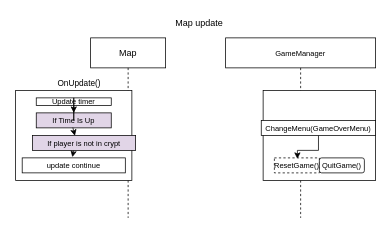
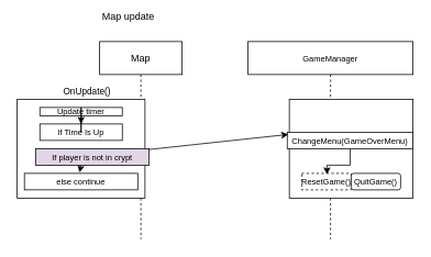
- <mxCell id="16" value="Map update" style="text;html=1;strokeColor=none;fillColor=none;align=center;verticalAlign=middle;whiteSpace=wrap;rounded=0;" vertex="1" parent="1"><mxGeometry x="190" y="20" width="150" height="20" as="geometry" /></mxCell>
+ <mxCell id="16" value="Map update" style="text;html=1;strokeColor=none;fillColor=none;align=center;verticalAlign=middle;whiteSpace=wrap;rounded=0;" vertex="1" parent="1"><mxGeometry x="80" y="10" width="150" height="20" as="geometry" /></mxCell>
- <mxCell id="6" value="If Time Is Up" style="points=[];perimeter=orthogonalPerimeter;rounded=0;shadow=0;strokeWidth=1;fontSize=10;fillColor=#e1d5e7;" vertex="1" parent="2"><mxGeometry x="-72.5" y="100" width="100" height="20" as="geometry" /></mxCell>
+ <mxCell id="6" value="If Time Is Up" style="points=[];perimeter=orthogonalPerimeter;rounded=0;shadow=0;strokeWidth=1;fontSize=10;" vertex="1" parent="2"><mxGeometry x="-72.5" y="100" width="100" height="20" as="geometry" /></mxCell>
- <mxCell id="19" value="" style="endArrow=classic;html=1;fontSize=10;entryX=0.411;entryY=0.029;entryDx=0;entryDy=0;entryPerimeter=0;exitX=0.488;exitY=0.979;exitDx=0;exitDy=0;exitPerimeter=0;" edge="1" parent="1" source="6" target="18"><mxGeometry width="50" height="50" relative="1" as="geometry"><mxPoint x="80" y="240" as="sourcePoint" /><mxPoint x="130" y="190" as="targetPoint" /></mxGeometry></mxCell>
+ <mxCell id="17" value="" style="endArrow=classic;html=1;fontSize=10;exitX=0.998;exitY=0.05;exitDx=0;exitDy=0;exitPerimeter=0;entryX=0.009;entryY=0.136;entryDx=0;entryDy=0;entryPerimeter=0;" edge="1" parent="1" source="18" target="13"><mxGeometry width="50" height="50" relative="1" as="geometry"><mxPoint x="440" y="150" as="sourcePoint" /><mxPoint x="280" y="181" as="targetPoint" /></mxGeometry></mxCell>
- <mxCell id="8" value="update continue" style="points=[];perimeter=orthogonalPerimeter;rounded=0;shadow=0;strokeWidth=1;fontSize=10;" vertex="1" parent="2"><mxGeometry x="-91.25" y="160" width="137.5" height="20" as="geometry" /></mxCell>
+ <mxCell id="8" value="else continue" style="points=[];perimeter=orthogonalPerimeter;rounded=0;shadow=0;strokeWidth=1;fontSize=10;" vertex="1" parent="2"><mxGeometry x="-91.25" y="160" width="137.5" height="20" as="geometry" /></mxCell>
